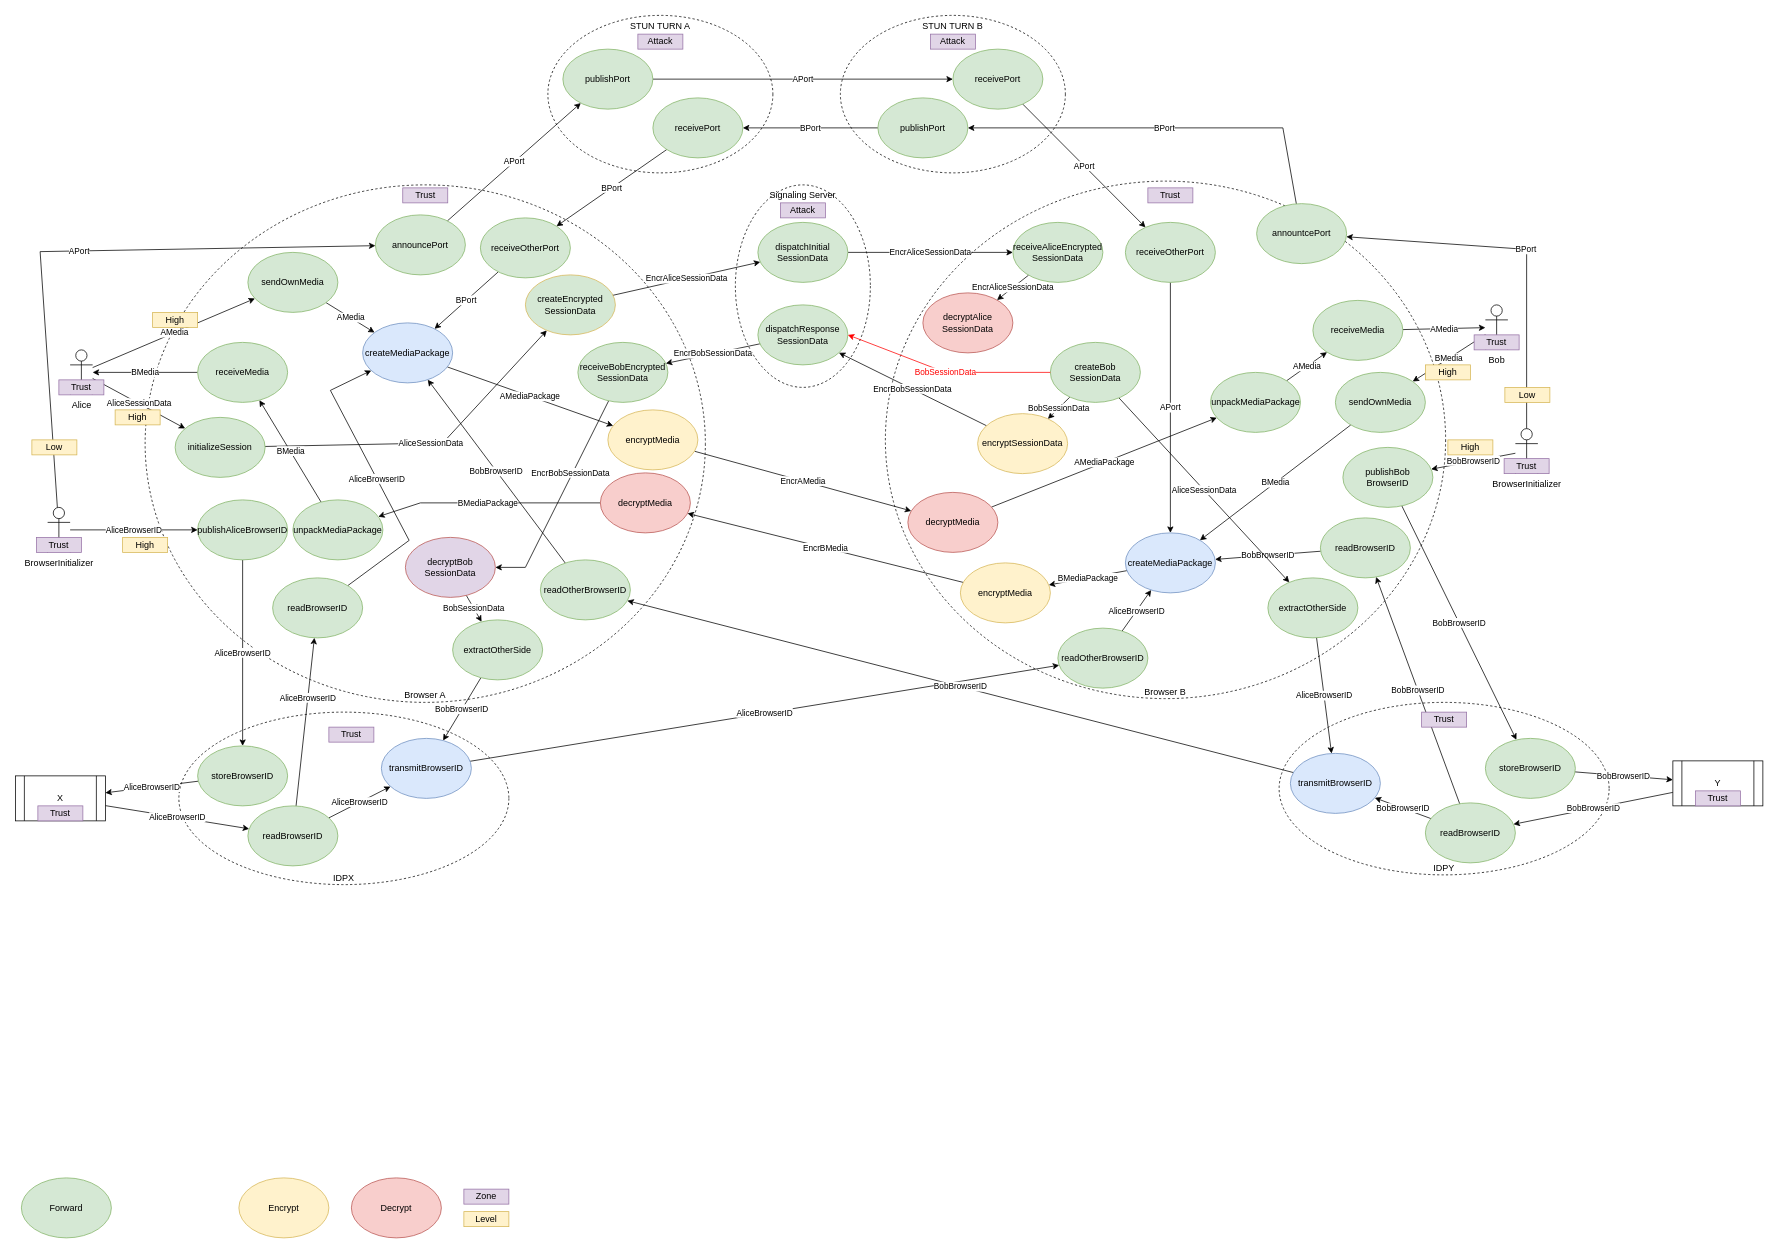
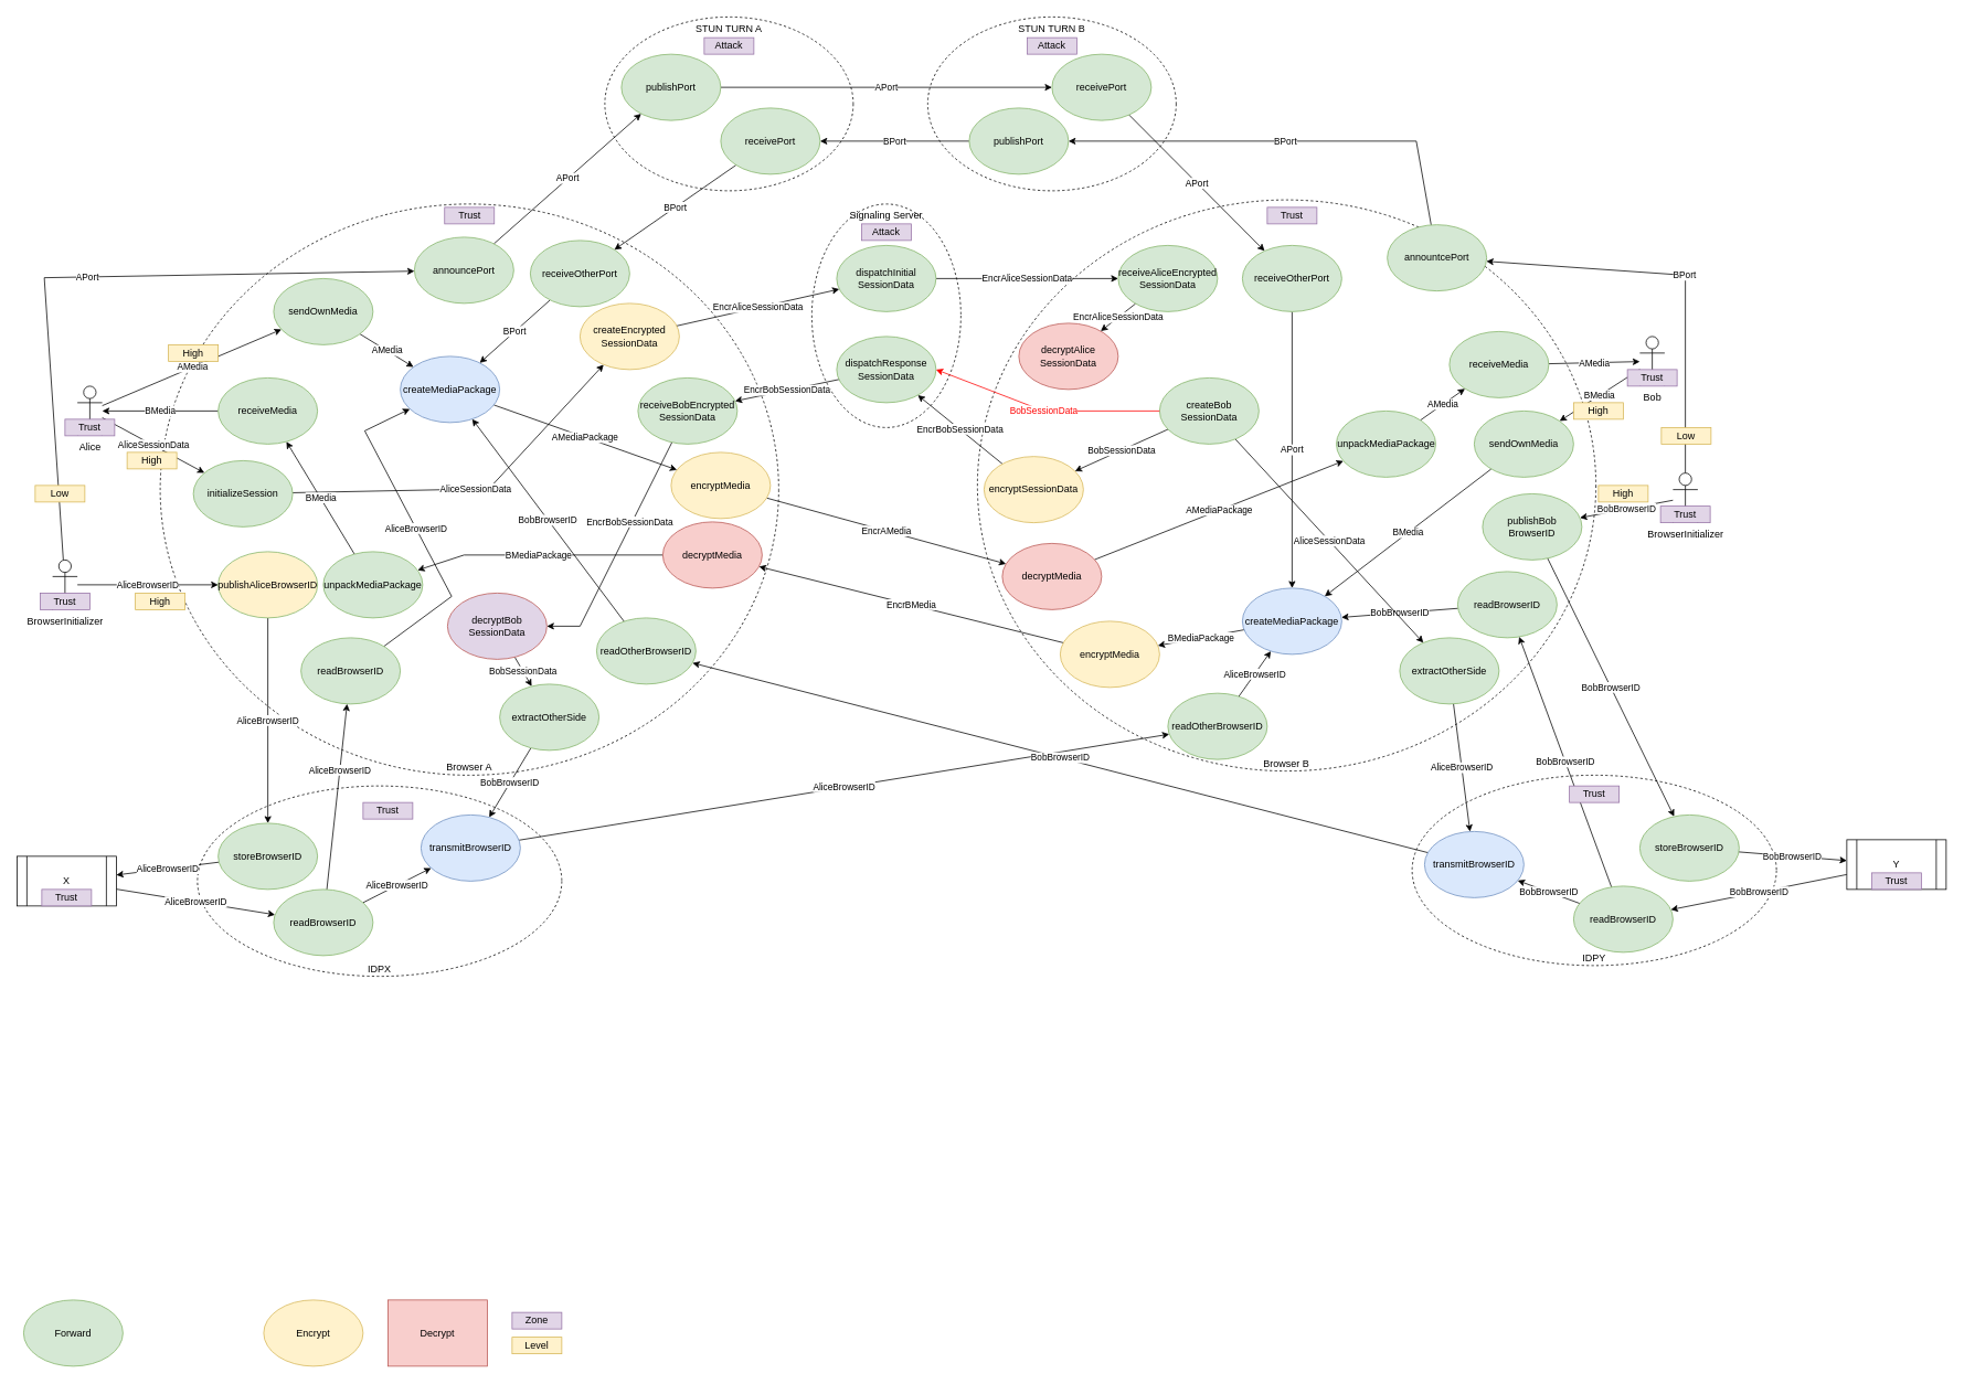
- <mxCell id="32" value="createEncrypted&lt;br&gt;SessionData" style="ellipse;whiteSpace=wrap;html=1;fillColor=#d5e8d4;strokeColor=#d6b656;" vertex="1" parent="1"><mxGeometry x="700" y="366" width="120" height="80" as="geometry" /></mxCell>
+ <mxCell id="32" value="createEncrypted&lt;br&gt;SessionData" style="ellipse;whiteSpace=wrap;html=1;fillColor=#fff2cc;strokeColor=#d6b656;" vertex="1" parent="1"><mxGeometry x="700" y="366" width="120" height="80" as="geometry" /></mxCell>
- <mxCell id="116" value="encryptSessionData" style="ellipse;whiteSpace=wrap;html=1;fillColor=#fff2cc;strokeColor=#d6b656;" vertex="1" parent="1"><mxGeometry x="1303" y="551" width="120" height="80" as="geometry" /></mxCell>
+ <mxCell id="116" value="encryptSessionData" style="ellipse;whiteSpace=wrap;html=1;fillColor=#fff2cc;strokeColor=#d6b656;" vertex="1" parent="1"><mxGeometry x="1188" y="551" width="120" height="80" as="geometry" /></mxCell>
- <mxCell id="20" value="publishAliceBrowserID" style="ellipse;whiteSpace=wrap;html=1;fillColor=#d5e8d4;strokeColor=#82b366;" vertex="1" parent="1"><mxGeometry x="263" y="666" width="120" height="80" as="geometry" /></mxCell>
+ <mxCell id="20" value="publishAliceBrowserID" style="ellipse;whiteSpace=wrap;html=1;fillColor=#fff2cc;strokeColor=#82b366;" vertex="1" parent="1"><mxGeometry x="263" y="666" width="120" height="80" as="geometry" /></mxCell>
- <mxCell id="57" value="Decrypt" style="ellipse;whiteSpace=wrap;html=1;fillColor=#f8cecc;strokeColor=#b85450;" vertex="1" parent="1"><mxGeometry x="468" y="1570" width="120" height="80" as="geometry" /></mxCell>
+ <mxCell id="57" value="Decrypt" style="whiteSpace=wrap;html=1;fillColor=#f8cecc;strokeColor=#b85450;rounded=0;" vertex="1" parent="1"><mxGeometry x="468" y="1570" width="120" height="80" as="geometry" /></mxCell>
